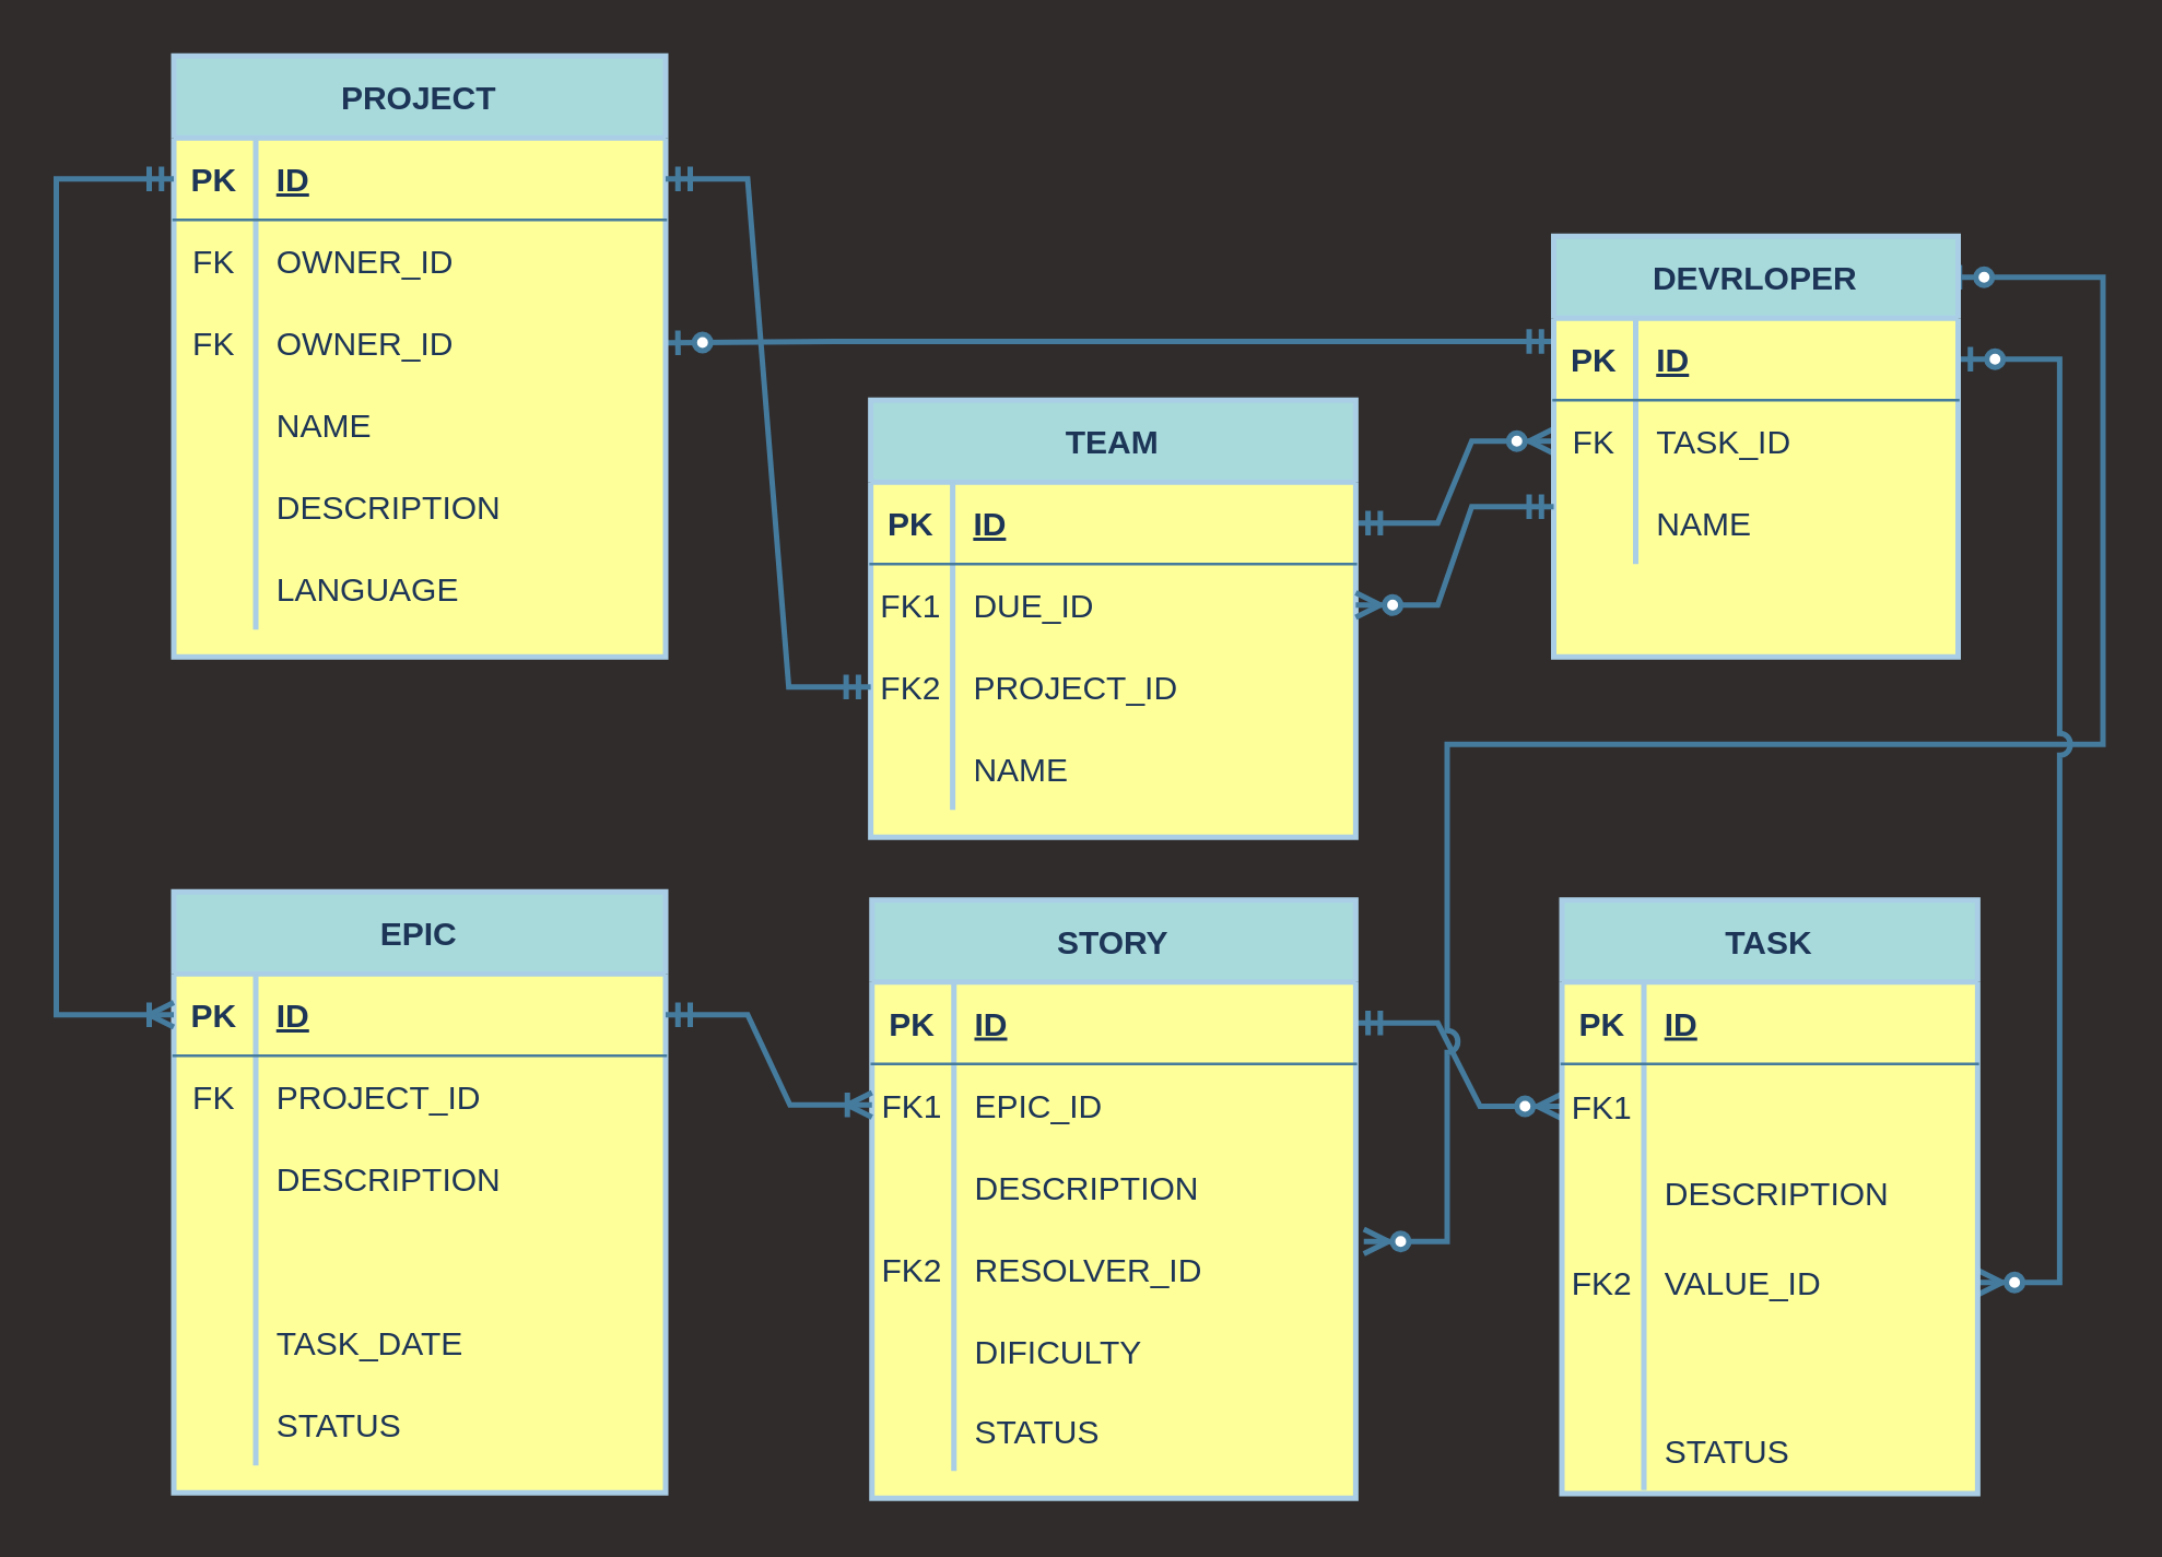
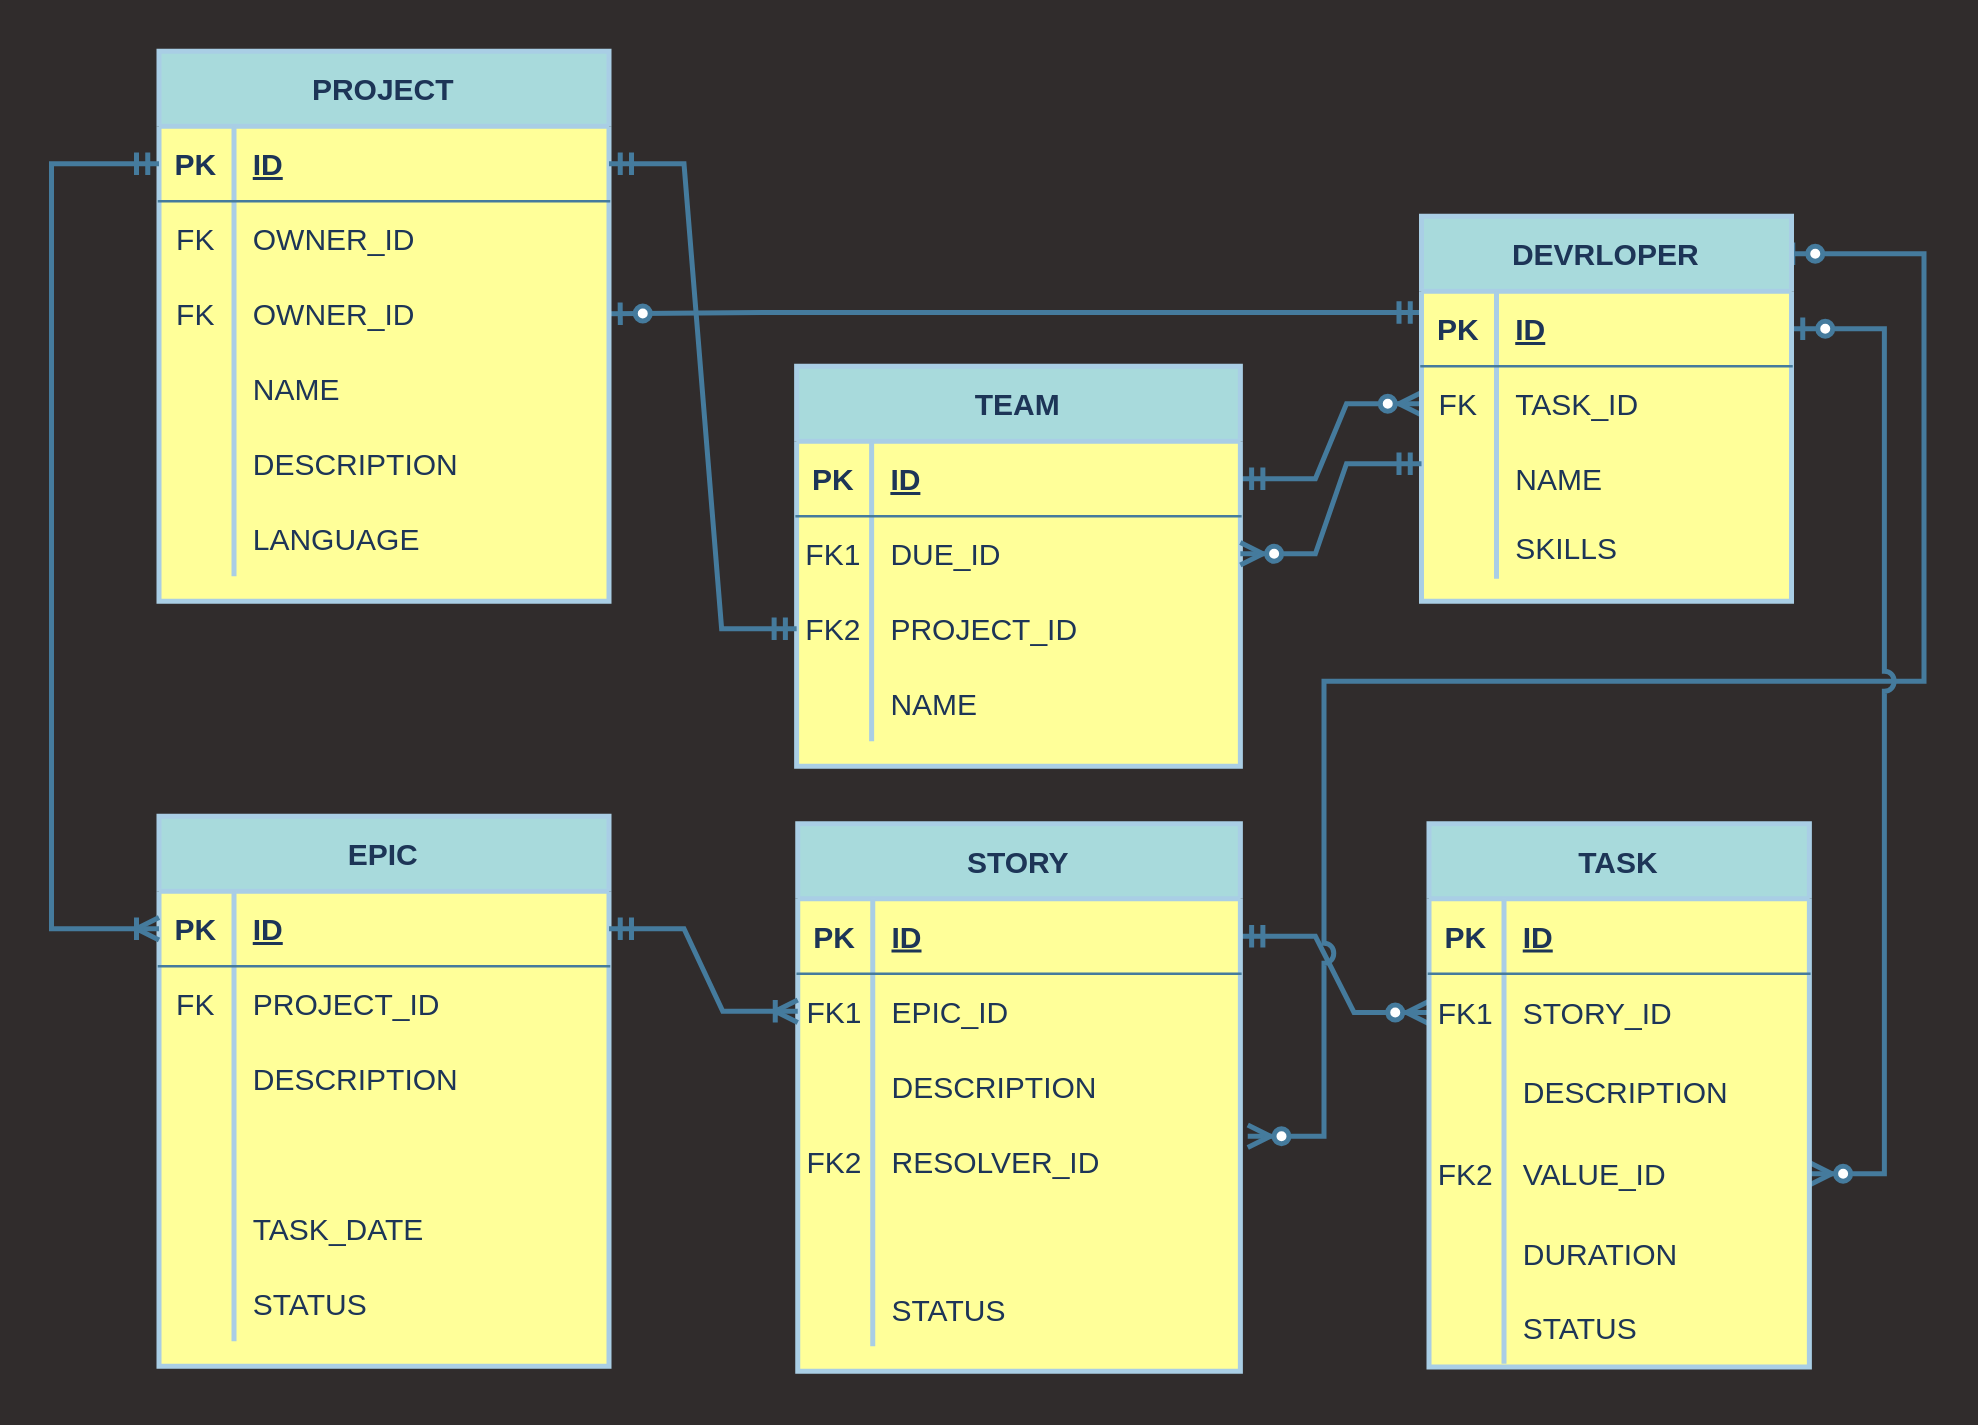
+ <mxCell id="19" value="SKILLS" style="shape=partialRectangle;overflow=hidden;connectable=0;fillColor=none;top=0;left=0;bottom=0;right=0;align=left;spacingLeft=6;strokeColor=#457B9D;fontColor=#1D3557;rounded=0;" parent="17" vertex="1"><mxGeometry x="30" width="118" height="25" as="geometry"><mxRectangle width="118" height="25" as="alternateBounds" /></mxGeometry></mxCell>
+ <mxCell id="26" value="STORY_ID" style="shape=partialRectangle;overflow=hidden;connectable=0;fillColor=none;top=0;left=0;bottom=0;right=0;align=left;spacingLeft=6;strokeColor=#457B9D;fontColor=#1D3557;rounded=0;" parent="24" vertex="1"><mxGeometry x="30" width="122.15" height="31" as="geometry"><mxRectangle width="122.15" height="31" as="alternateBounds" /></mxGeometry></mxCell>
- <mxCell id="105" value="DIFICULTY" style="shape=partialRectangle;connectable=0;fillColor=none;top=0;left=0;bottom=0;right=0;align=left;spacingLeft=6;overflow=hidden;strokeColor=#457B9D;fontColor=#1D3557;rounded=0;" parent="103" vertex="1"><mxGeometry x="30" width="147.05" height="30" as="geometry"><mxRectangle width="147.05" height="30" as="alternateBounds" /></mxGeometry></mxCell>
+ <mxCell id="35" value="DURATION" style="shape=partialRectangle;overflow=hidden;connectable=0;fillColor=none;top=0;left=0;bottom=0;right=0;align=left;spacingLeft=6;strokeColor=#457B9D;fontColor=#1D3557;rounded=0;" parent="33" vertex="1"><mxGeometry x="30" width="122.15" height="30" as="geometry"><mxRectangle width="122.15" height="30" as="alternateBounds" /></mxGeometry></mxCell>
